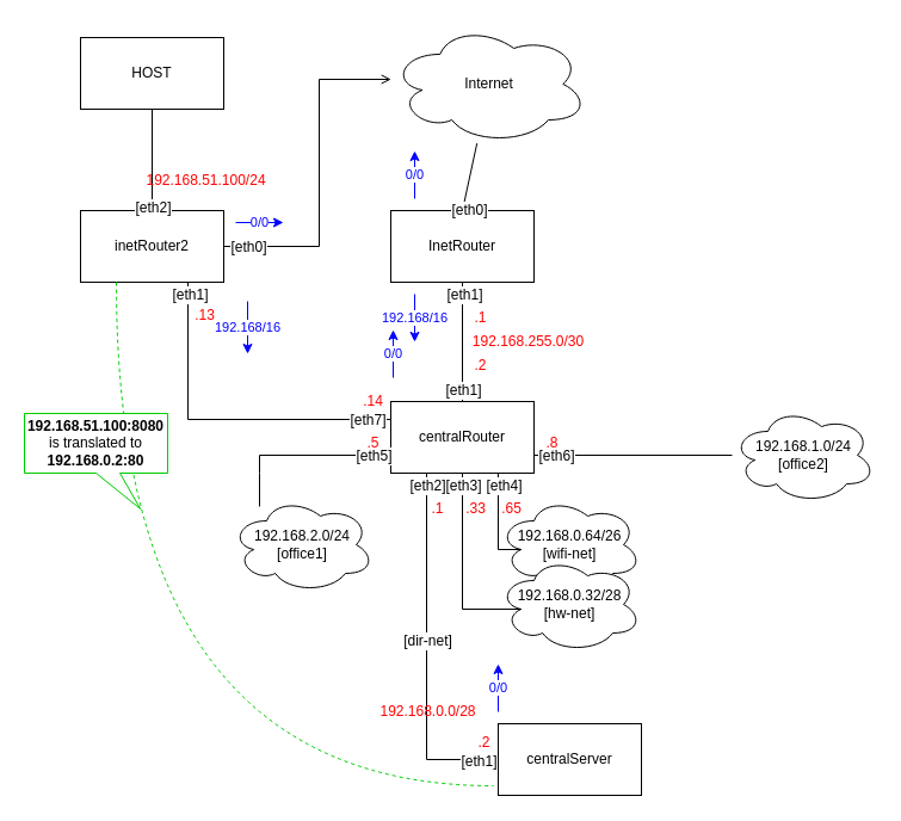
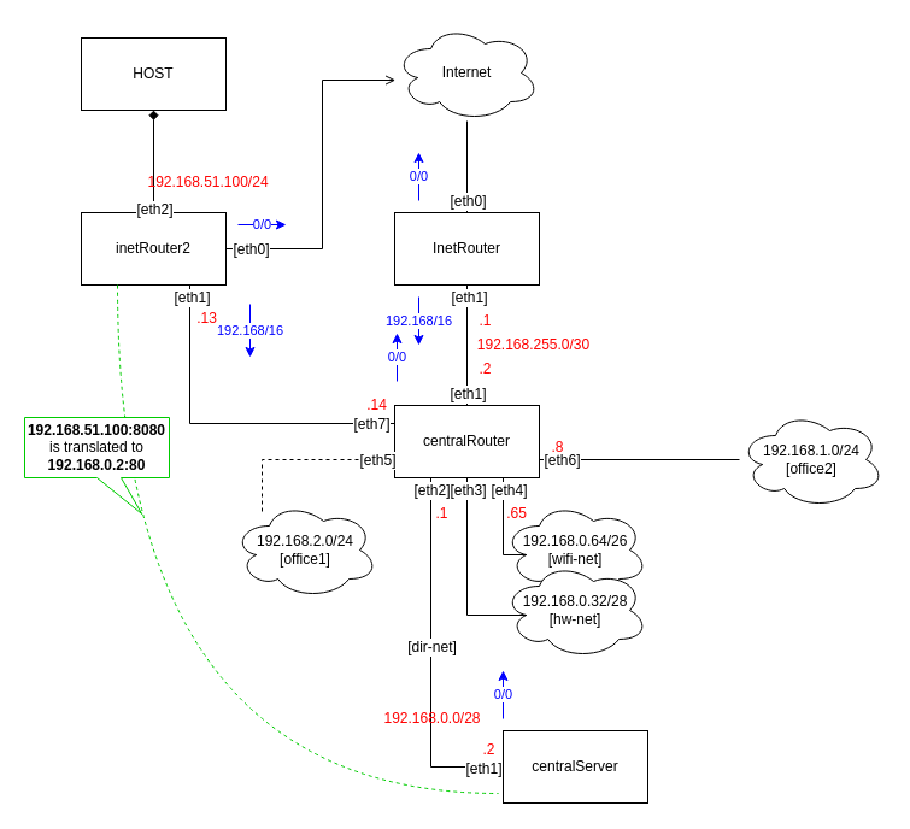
- <mxCell id="3" value="Internet" style="ellipse;shape=cloud;whiteSpace=wrap;html=1;" parent="1" vertex="1"><mxGeometry x="327" y="20" width="165" height="100" as="geometry" /></mxCell>
+ <mxCell id="3" value="Internet" style="ellipse;shape=cloud;whiteSpace=wrap;html=1;" parent="1" vertex="1"><mxGeometry x="327" y="20" width="120" height="80" as="geometry" /></mxCell>
- <mxCell id="52" value="" style="endArrow=none;html=1;exitX=0.5;exitY=0;exitDx=0;exitDy=0;rounded=0;entryX=0.5;entryY=1;entryDx=0;entryDy=0;" edge="1" parent="1" source="41" target="51"><mxGeometry width="50" height="50" relative="1" as="geometry"><mxPoint x="197" y="216" as="sourcePoint" /><mxPoint x="337.679" y="76" as="targetPoint" /></mxGeometry></mxCell>
+ <mxCell id="52" value="" style="endArrow=diamond;html=1;exitX=0.5;exitY=0;exitDx=0;exitDy=0;rounded=0;entryX=0.5;entryY=1;entryDx=0;entryDy=0;" edge="1" parent="1" source="41" target="51"><mxGeometry width="50" height="50" relative="1" as="geometry"><mxPoint x="197" y="216" as="sourcePoint" /><mxPoint x="337.679" y="76" as="targetPoint" /></mxGeometry></mxCell>
- <mxCell id="31" value=".5" style="text;html=1;align=center;verticalAlign=middle;resizable=0;points=[];autosize=1;fontColor=#FF0000;" parent="1" vertex="1"><mxGeometry x="297" y="361" width="30" height="20" as="geometry" /></mxCell>
- <mxCell id="13" value="" style="endArrow=none;html=1;exitX=0;exitY=0.75;exitDx=0;exitDy=0;edgeStyle=orthogonalEdgeStyle;rounded=0;" parent="1" source="6" target="39" edge="1"><mxGeometry width="50" height="50" relative="1" as="geometry"><mxPoint x="27" y="466" as="sourcePoint" /><mxPoint x="77" y="416" as="targetPoint" /><Array as="points"><mxPoint x="217" y="396" /><mxPoint x="217" y="396" /></Array></mxGeometry></mxCell>
+ <mxCell id="13" value="" style="endArrow=none;html=1;exitX=0;exitY=0.75;exitDx=0;exitDy=0;edgeStyle=orthogonalEdgeStyle;rounded=0;dashed=1;" parent="1" source="6" target="39" edge="1"><mxGeometry width="50" height="50" relative="1" as="geometry"><mxPoint x="27" y="466" as="sourcePoint" /><mxPoint x="77" y="416" as="targetPoint" /><Array as="points"><mxPoint x="217" y="396" /><mxPoint x="217" y="396" /></Array></mxGeometry></mxCell>
- <mxCell id="27" value=".33" style="text;html=1;align=center;verticalAlign=middle;resizable=0;points=[];autosize=1;fontColor=#FF0000;" parent="1" vertex="1"><mxGeometry x="383" y="416" width="30" height="20" as="geometry" /></mxCell>
